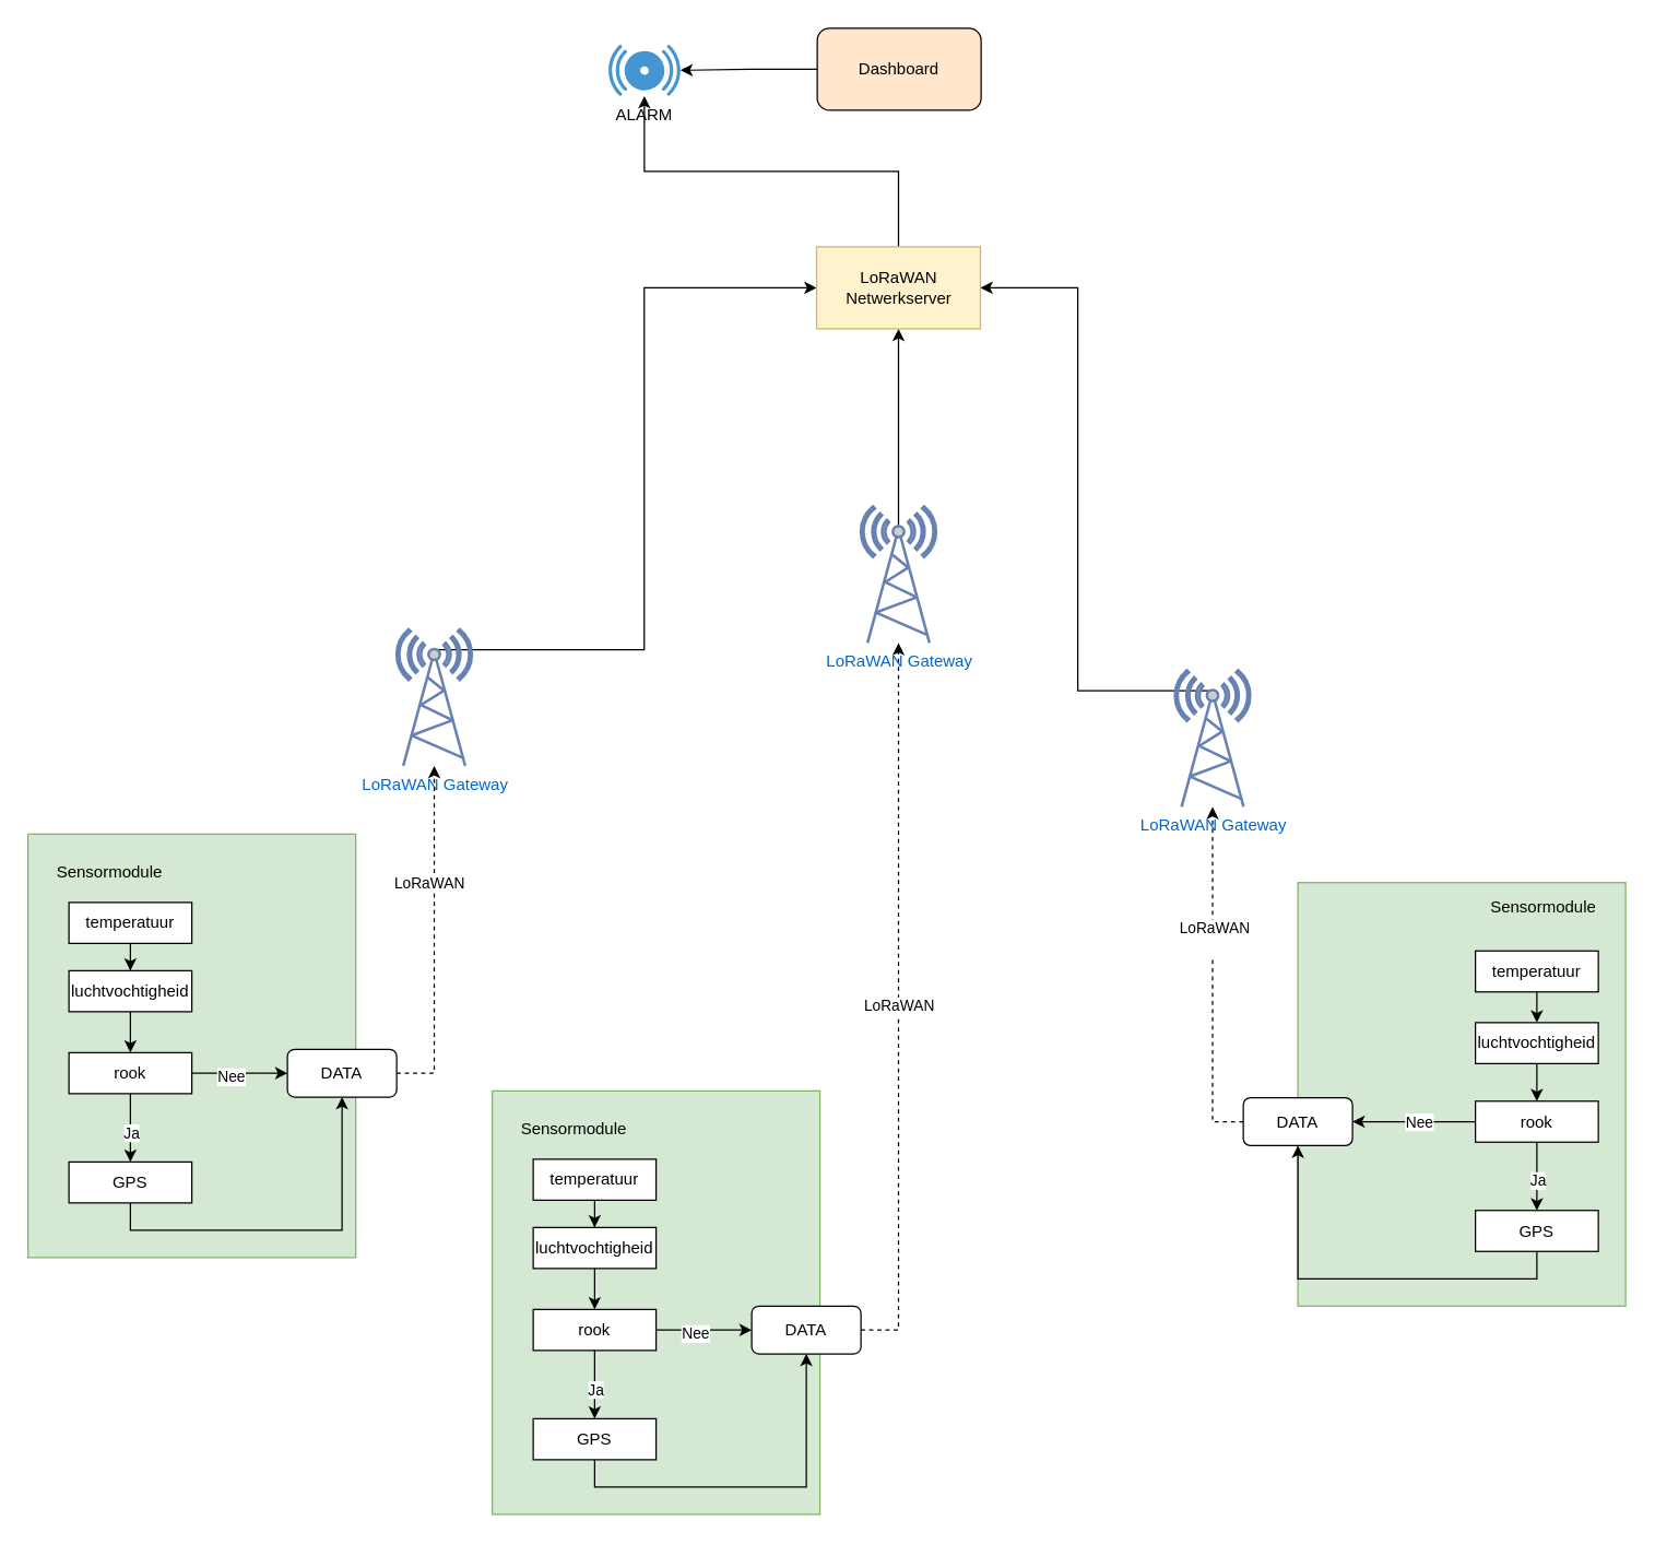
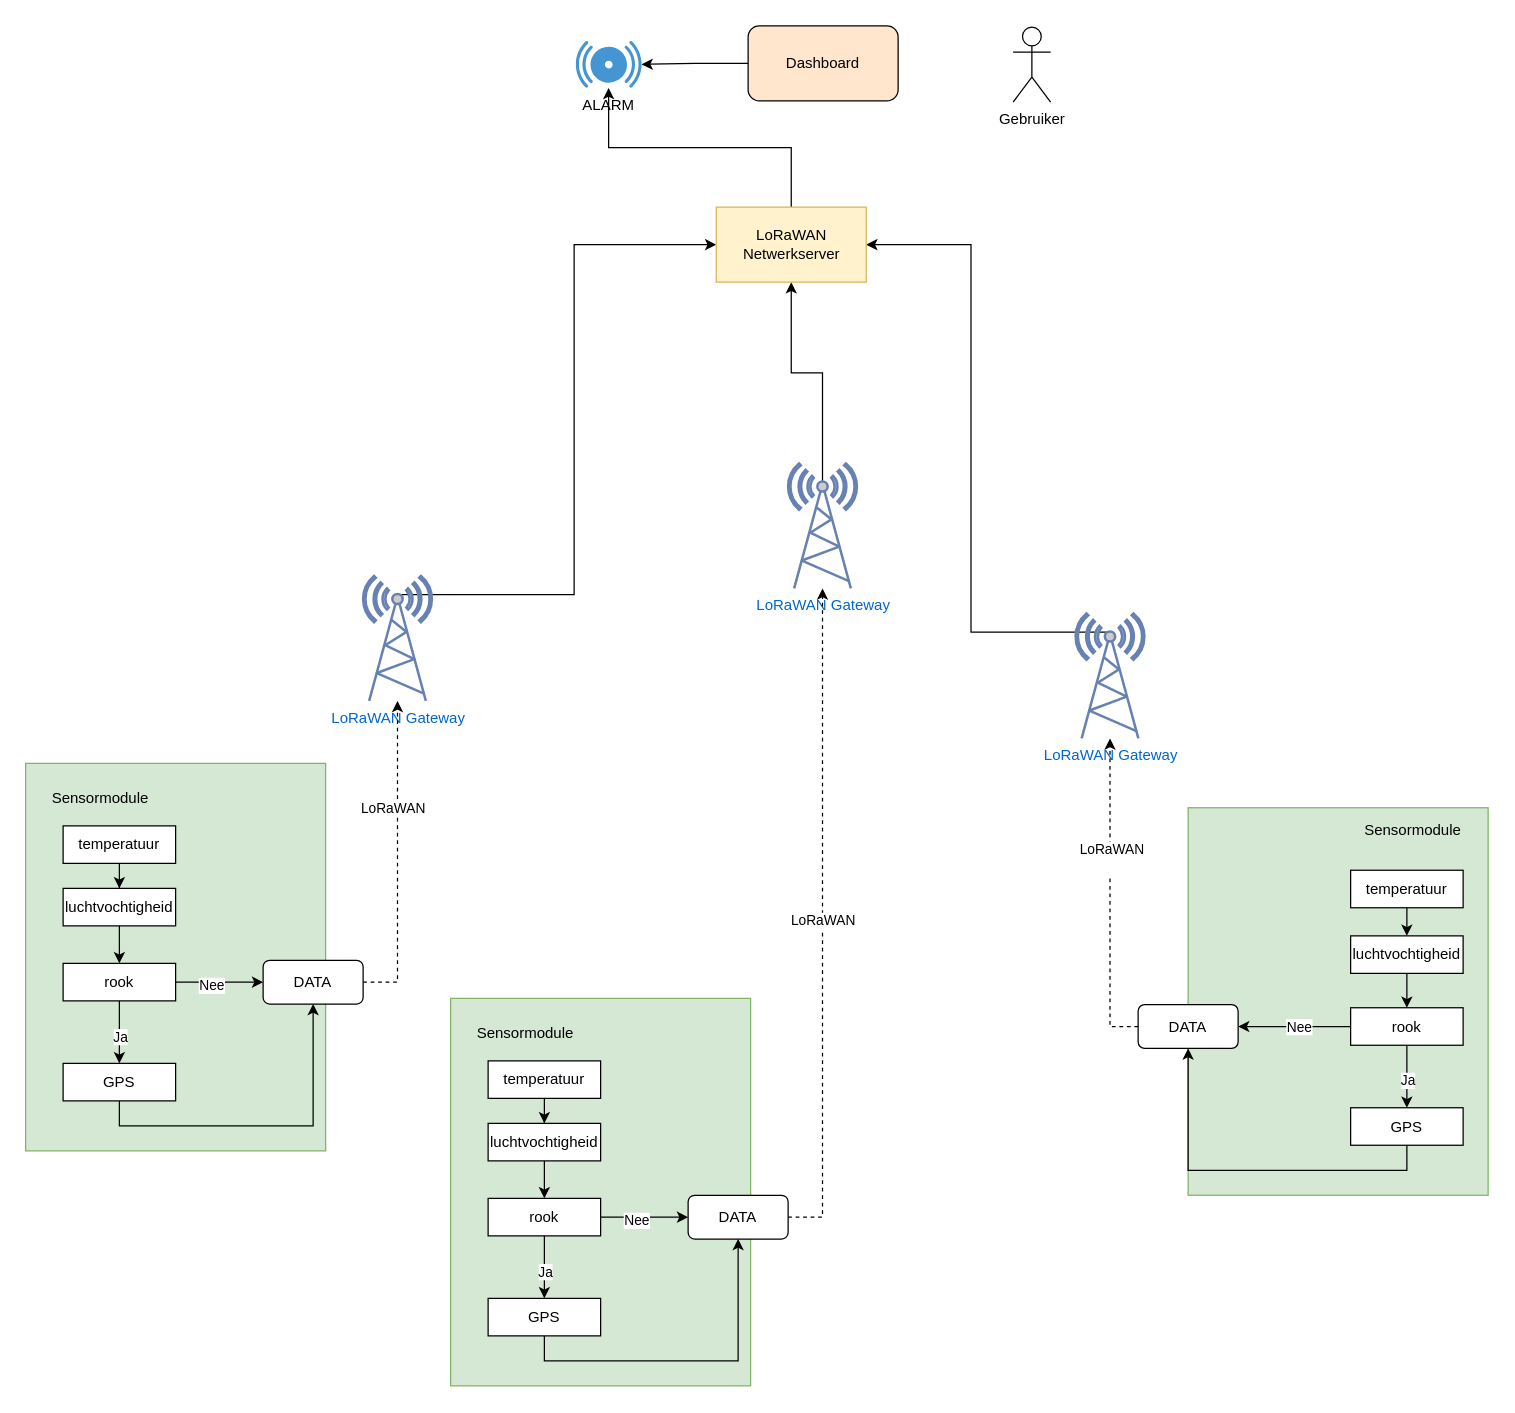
- <mxCell id="13" value="ALARM" style="shadow=0;dashed=0;html=1;strokeColor=none;fillColor=#4495D1;labelPosition=center;verticalLabelPosition=bottom;verticalAlign=top;align=center;outlineConnect=0;shape=mxgraph.veeam.2d.alarm;" vertex="1" parent="1"><mxGeometry x="445" y="32" width="52.8" height="37.6" as="geometry" /></mxCell>
+ <mxCell id="13" value="ALARM" style="shadow=0;dashed=0;html=1;strokeColor=none;fillColor=#4495D1;labelPosition=center;verticalLabelPosition=bottom;verticalAlign=top;align=center;outlineConnect=0;shape=mxgraph.veeam.2d.alarm;" vertex="1" parent="1"><mxGeometry x="460" y="32" width="52.8" height="37.6" as="geometry" /></mxCell>
+ <mxCell id="14" value="Gebruiker" style="shape=umlActor;verticalLabelPosition=bottom;verticalAlign=top;html=1;outlineConnect=0;" vertex="1" parent="1"><mxGeometry x="810" y="21" width="30" height="60" as="geometry" /></mxCell>
- <mxCell id="10" value="LoRaWAN Netwerkserver" style="rounded=0;whiteSpace=wrap;html=1;fillColor=#fff2cc;strokeColor=#d6b656;" vertex="1" parent="1"><mxGeometry x="597.5" y="180" width="120" height="60" as="geometry" /></mxCell>
+ <mxCell id="10" value="LoRaWAN Netwerkserver" style="rounded=0;whiteSpace=wrap;html=1;fillColor=#fff2cc;strokeColor=#d6b656;" vertex="1" parent="1"><mxGeometry x="572.5" y="165" width="120" height="60" as="geometry" /></mxCell>
